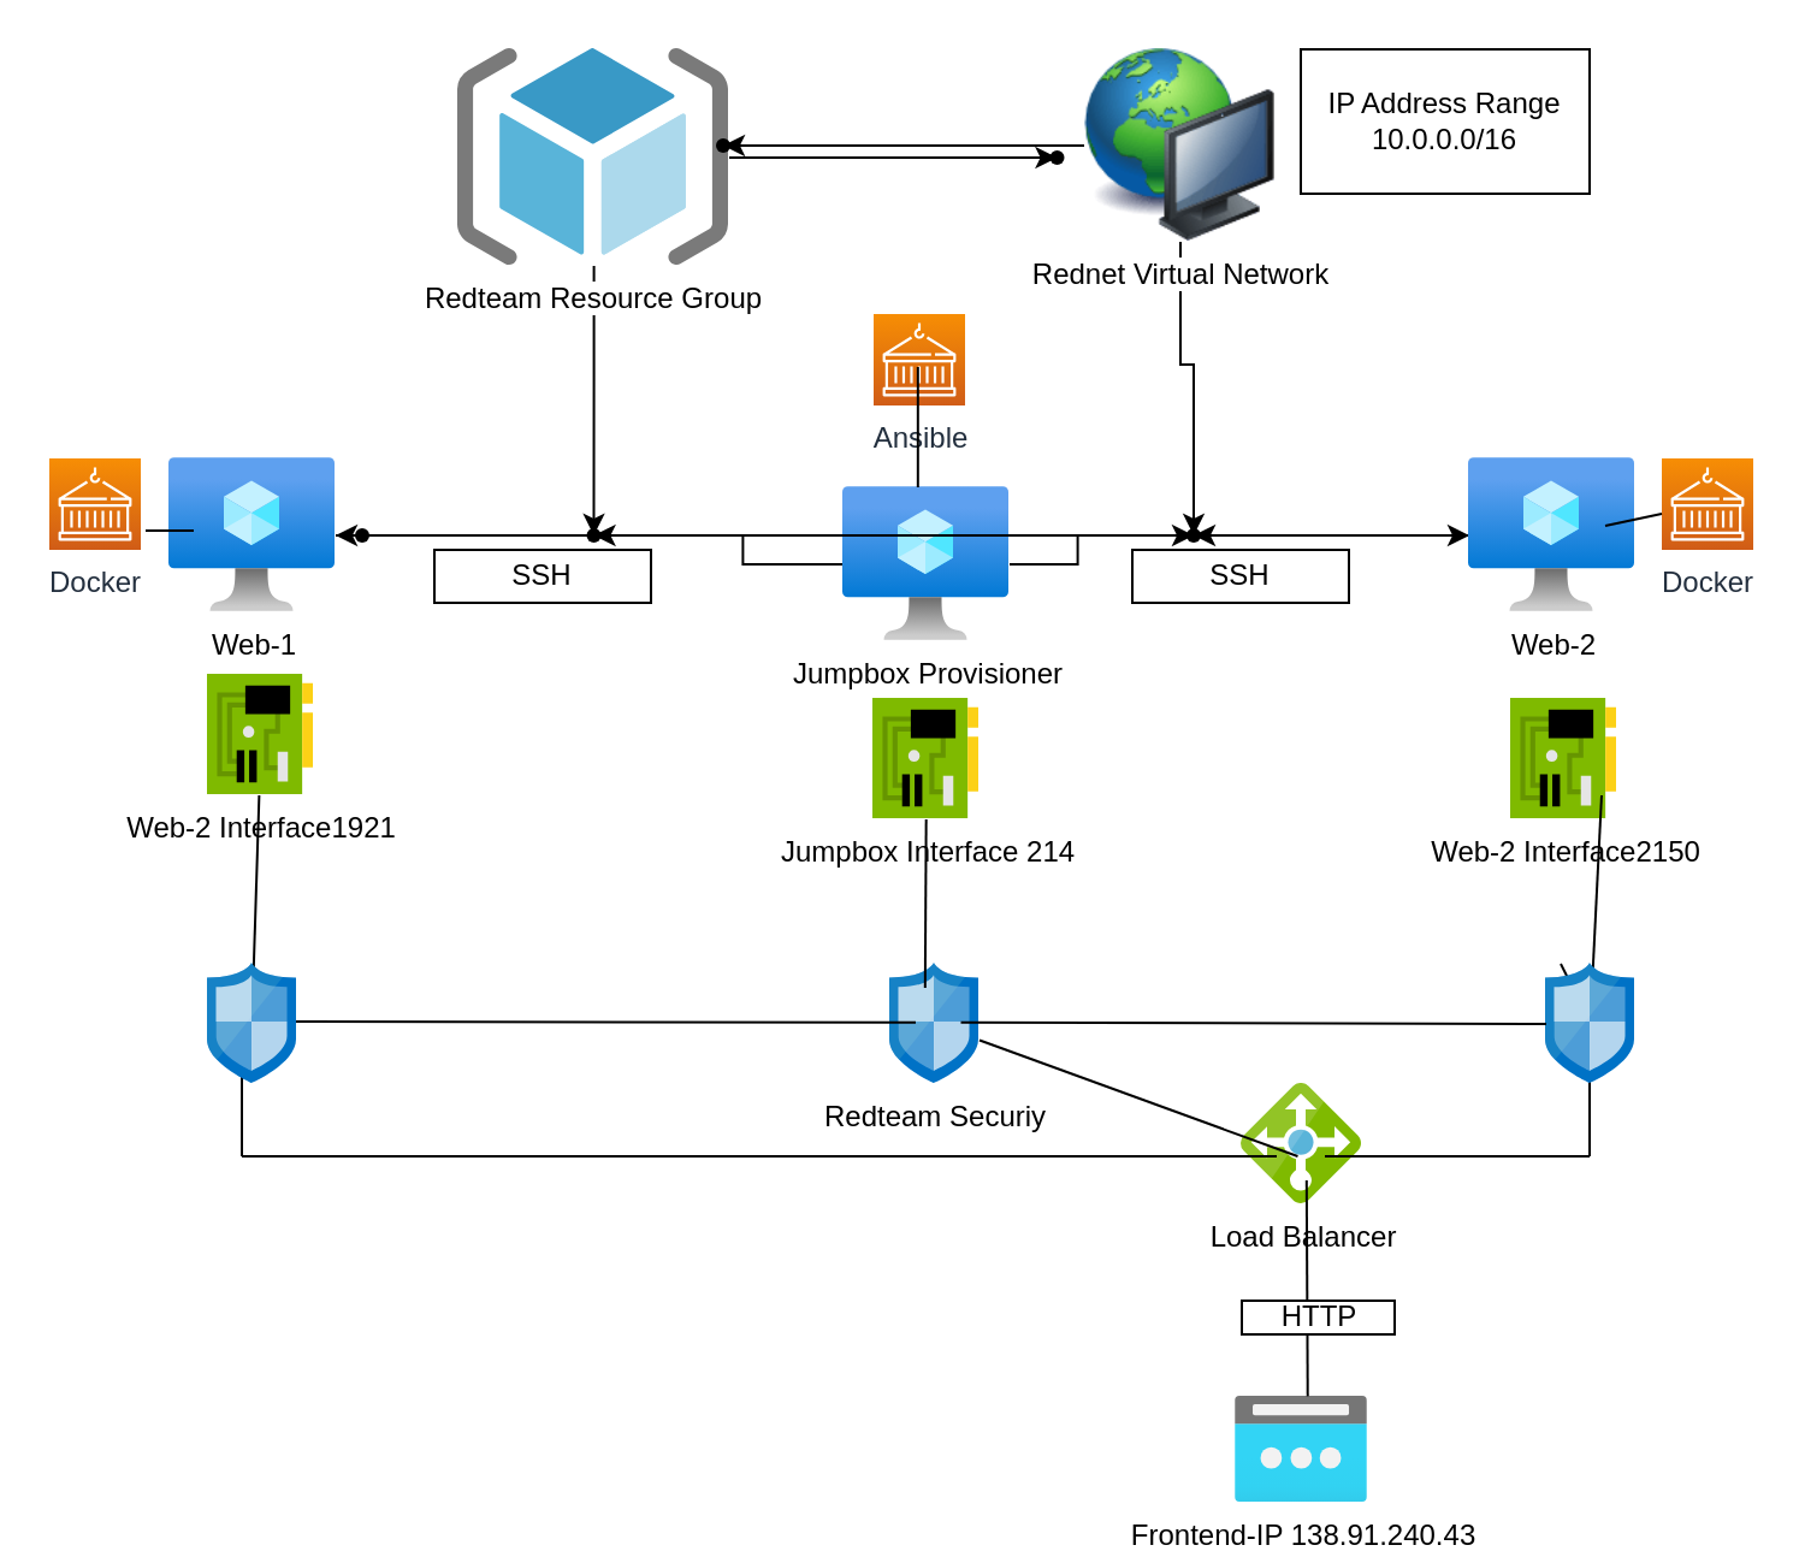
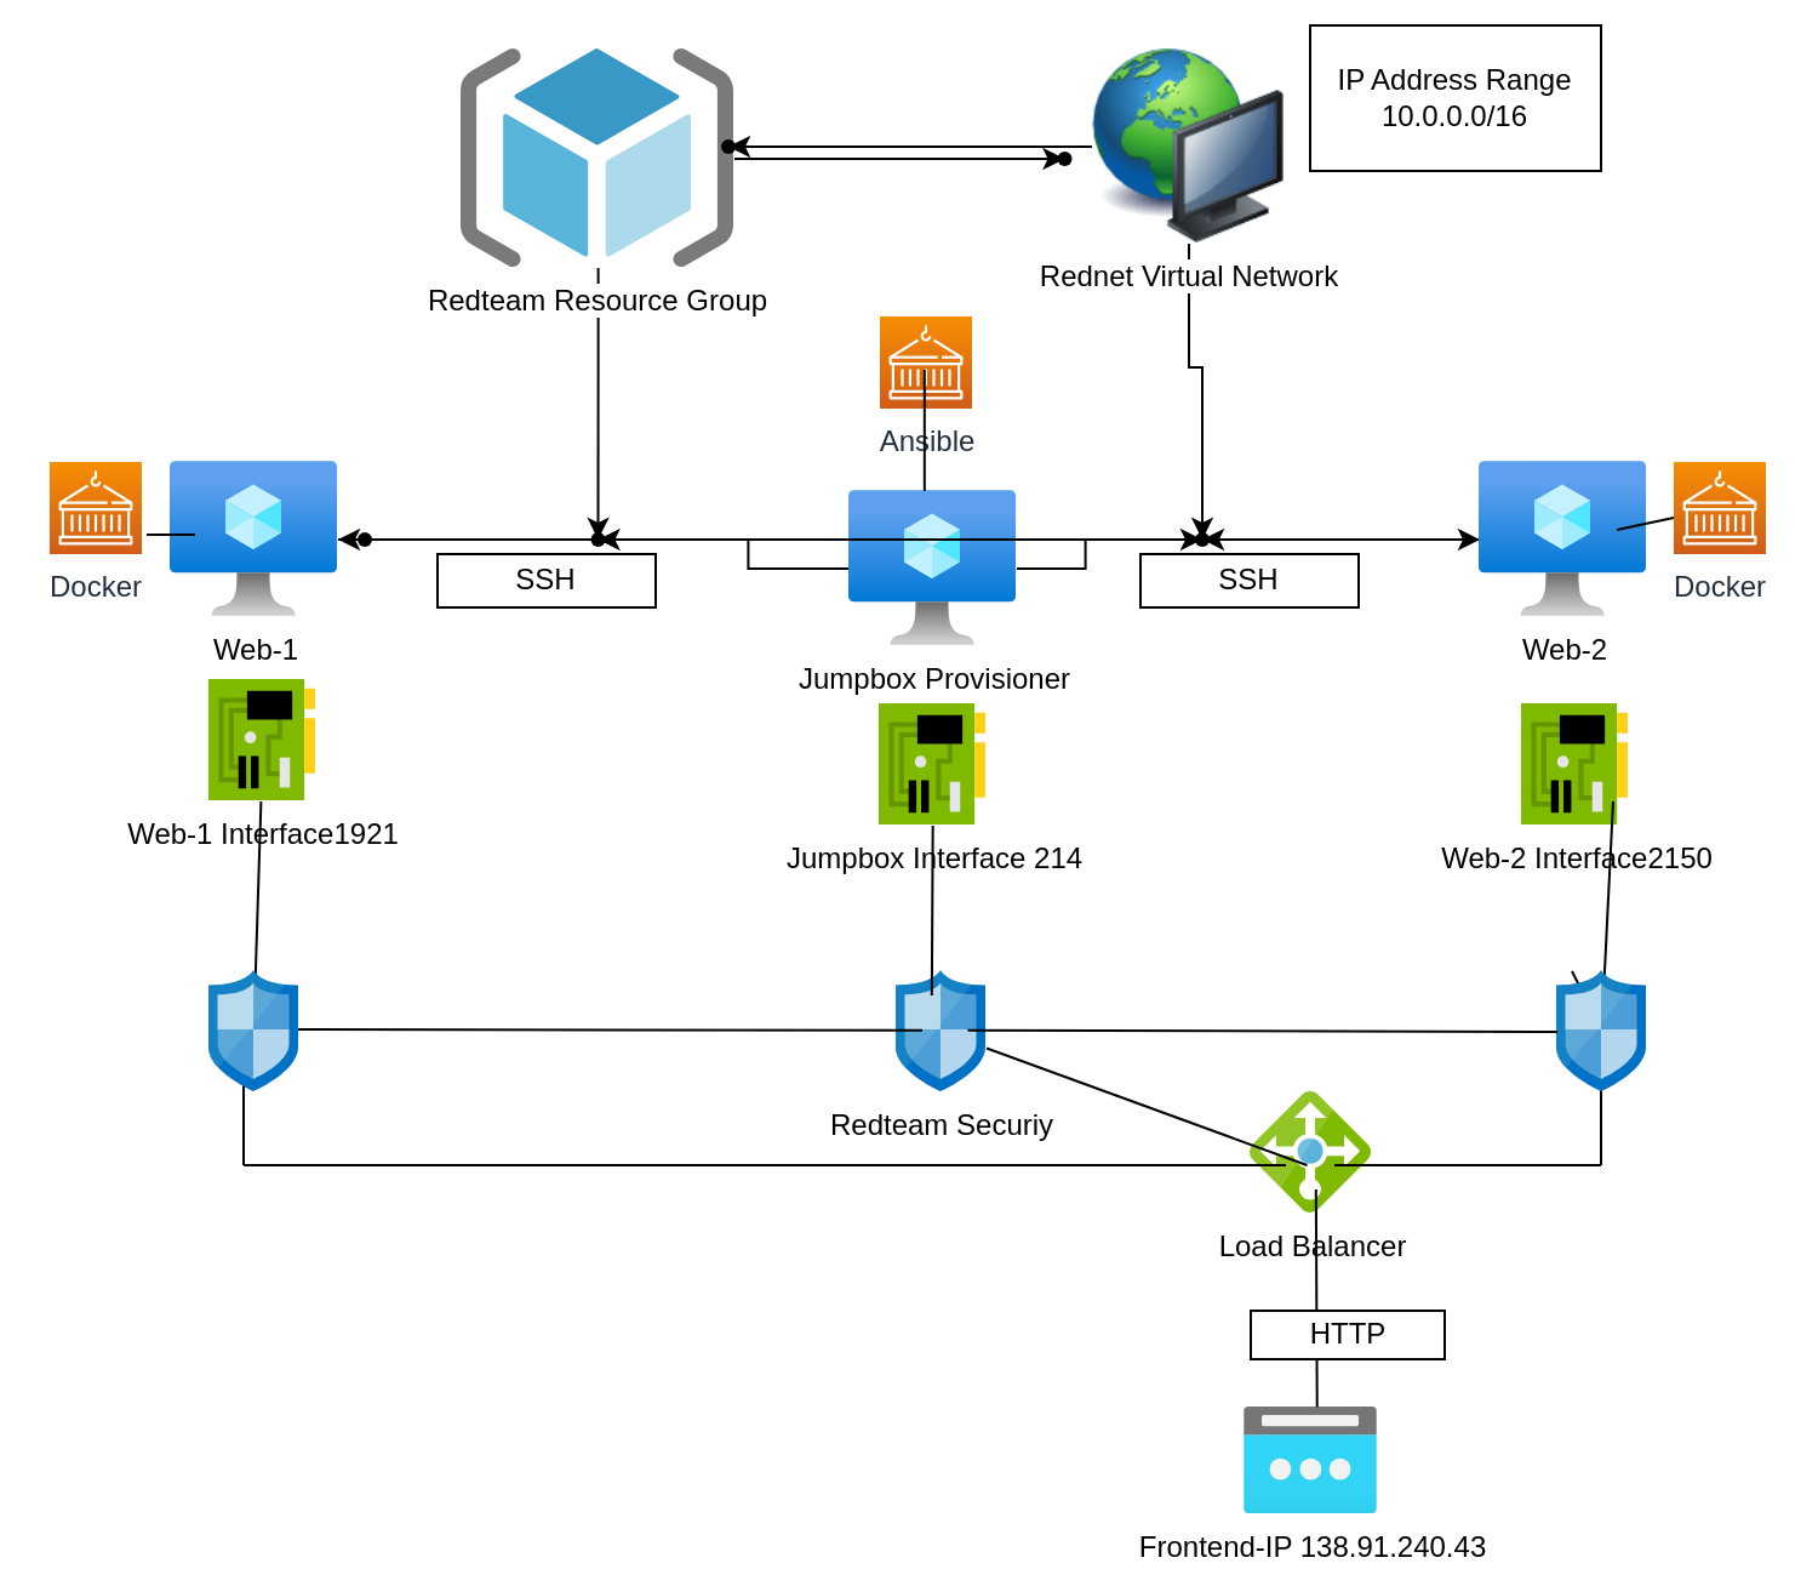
- <mxCell id="46" value="IP Address Range&lt;br&gt;10.0.0.0/16" style="rounded=0;whiteSpace=wrap;html=1;" vertex="1" parent="1"><mxGeometry x="540" y="20" width="120" height="60" as="geometry" /></mxCell>
+ <mxCell id="46" value="IP Address Range&lt;br&gt;10.0.0.0/16" style="rounded=0;whiteSpace=wrap;html=1;" vertex="1" parent="1"><mxGeometry x="540" y="10" width="120" height="60" as="geometry" /></mxCell>
- <mxCell id="25" value="Web-2 Interface1921" style="aspect=fixed;html=1;points=[];align=center;image;fontSize=12;image=img/lib/mscae/NetworkInterfaceCard.svg;" vertex="1" parent="1"><mxGeometry x="86" y="280" width="44" height="50" as="geometry" /></mxCell>
+ <mxCell id="25" value="Web-1 Interface1921" style="aspect=fixed;html=1;points=[];align=center;image;fontSize=12;image=img/lib/mscae/NetworkInterfaceCard.svg;" vertex="1" parent="1"><mxGeometry x="86" y="280" width="44" height="50" as="geometry" /></mxCell>
- <mxCell id="45" value="HTTP" style="rounded=0;whiteSpace=wrap;html=1;" vertex="1" parent="1"><mxGeometry x="515.5" y="540" width="63.5" height="14" as="geometry" /></mxCell>
+ <mxCell id="45" value="HTTP" style="rounded=0;whiteSpace=wrap;html=1;" vertex="1" parent="1"><mxGeometry x="515.5" y="540" width="80" height="20" as="geometry" /></mxCell>
